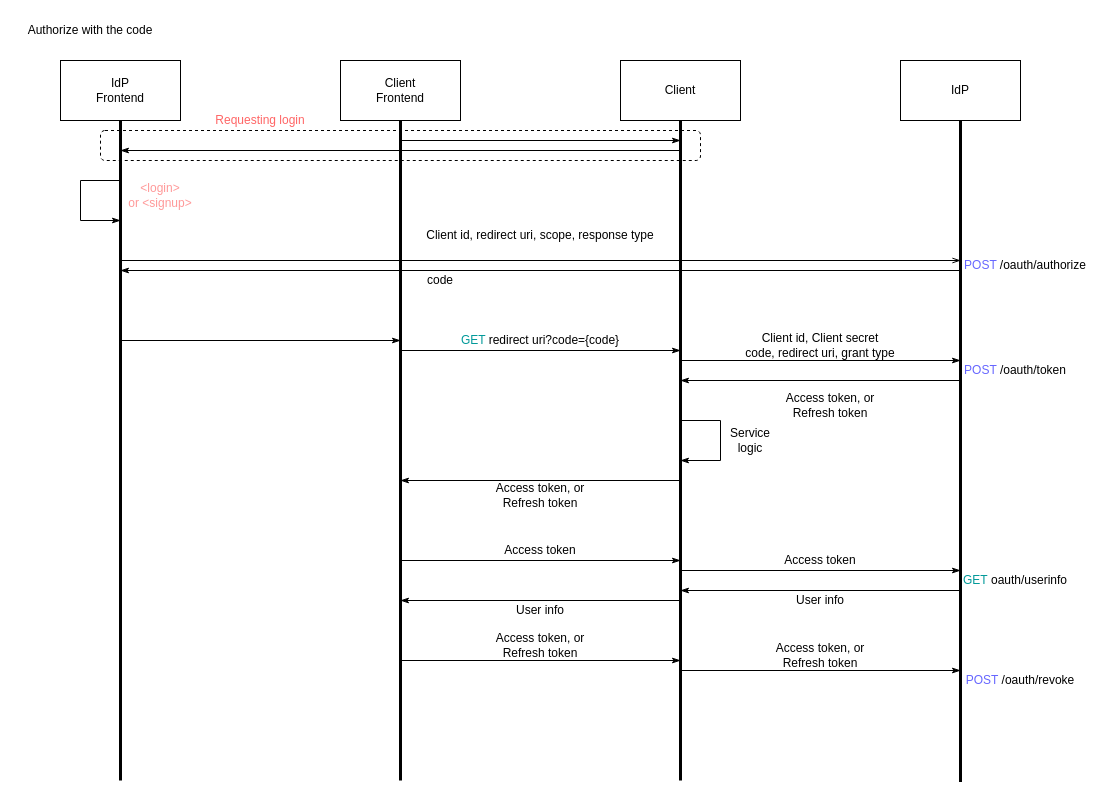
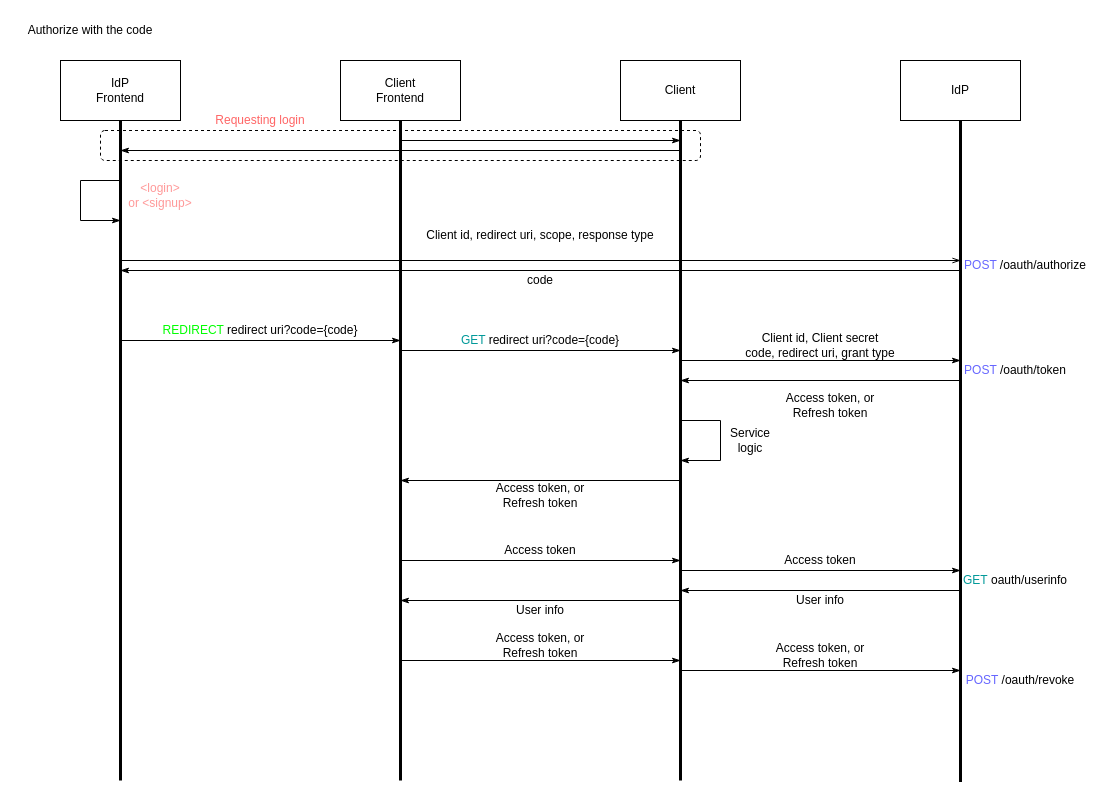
- <mxCell id="26" value="code" style="text;html=1;align=center;verticalAlign=middle;whiteSpace=wrap;rounded=0;" vertex="1" parent="1"><mxGeometry x="410" y="270" width="60" height="20" as="geometry" /></mxCell>
+ <mxCell id="26" value="code" style="text;html=1;align=center;verticalAlign=middle;whiteSpace=wrap;rounded=0;" vertex="1" parent="1"><mxGeometry x="510" y="270" width="60" height="20" as="geometry" /></mxCell>
+ <mxCell id="28" value="&lt;font color=&quot;#00ff00&quot;&gt;REDIRECT &lt;/font&gt;redirect uri?code={code}" style="text;html=1;align=center;verticalAlign=middle;whiteSpace=wrap;rounded=0;" vertex="1" parent="1"><mxGeometry x="140" y="320" width="240" height="20" as="geometry" /></mxCell>
